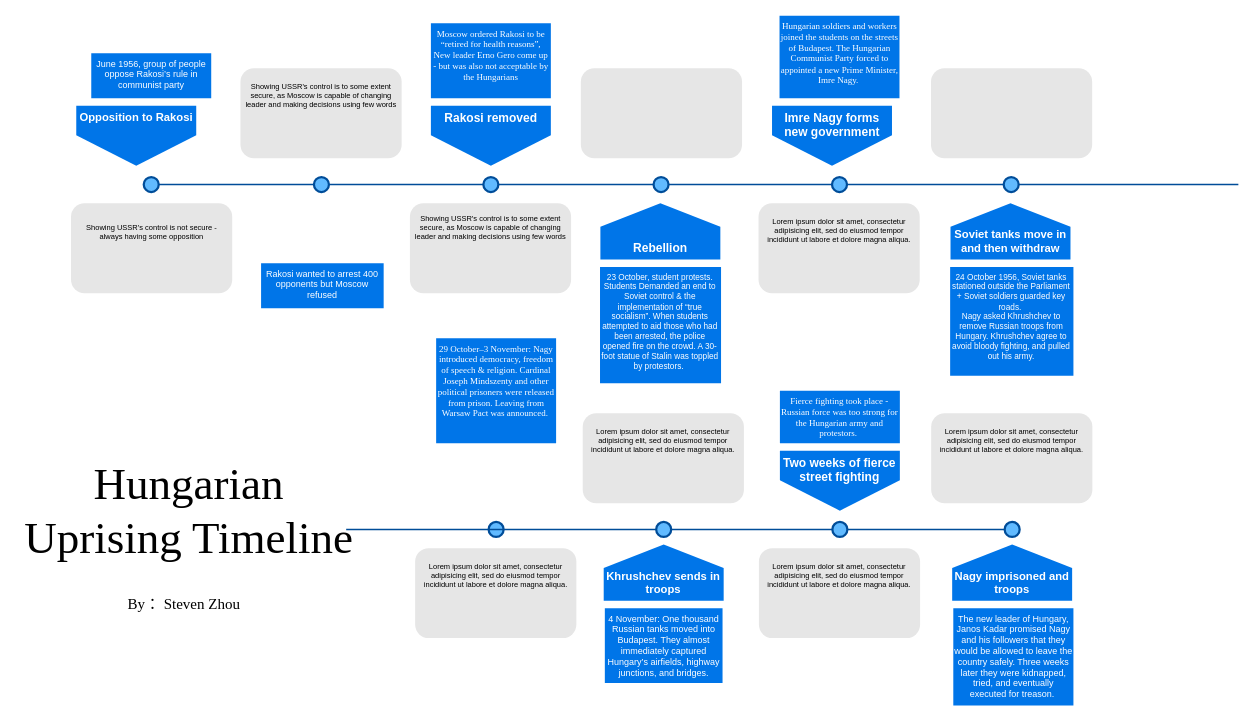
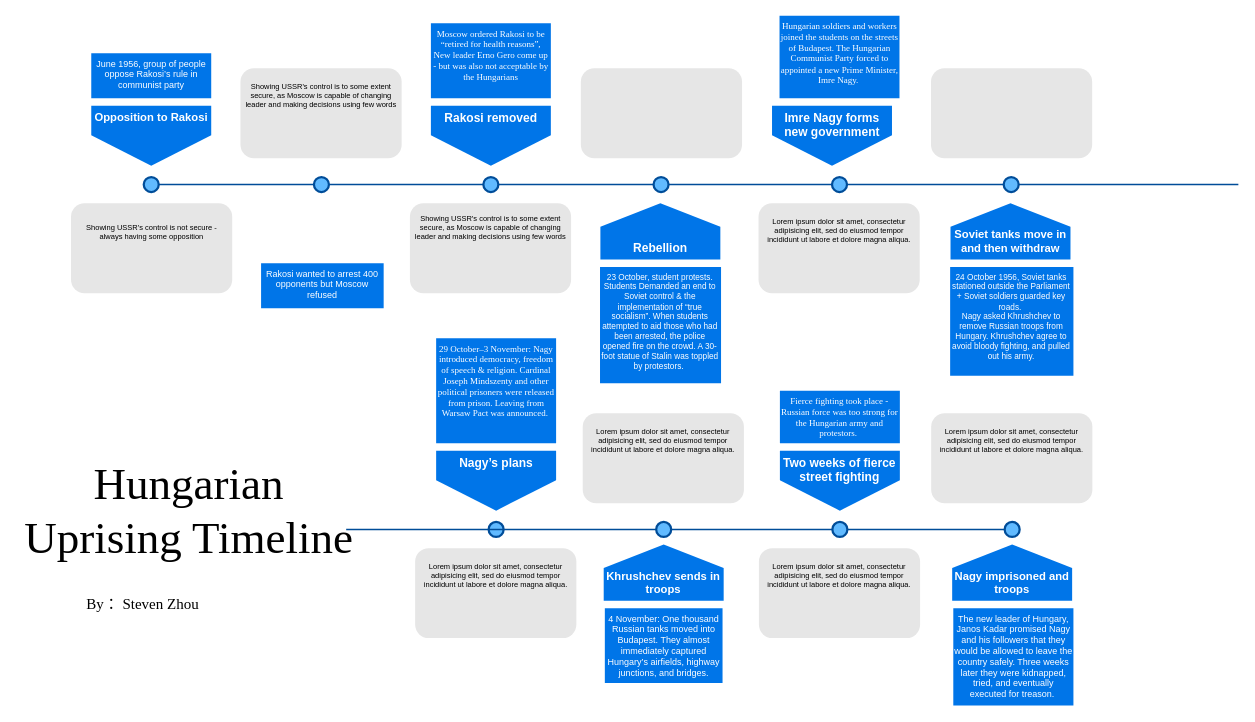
- <mxCell id="3" value="&lt;font style=&quot;font-size: 15px&quot;&gt;&lt;b&gt;Opposition to Rakosi&lt;/b&gt;&lt;/font&gt;" style="shape=offPageConnector;whiteSpace=wrap;html=1;fillColor=#0075E8;fontSize=15;fontColor=#FFFFFF;size=0.509;verticalAlign=top;strokeColor=none;" parent="1" vertex="1"><mxGeometry x="100.77" y="140.62" width="160" height="80" as="geometry" /></mxCell>
+ <mxCell id="3" value="&lt;font style=&quot;font-size: 15px&quot;&gt;&lt;b&gt;Opposition to Rakosi&lt;/b&gt;&lt;/font&gt;" style="shape=offPageConnector;whiteSpace=wrap;html=1;fillColor=#0075E8;fontSize=15;fontColor=#FFFFFF;size=0.509;verticalAlign=top;strokeColor=none;" parent="1" vertex="1"><mxGeometry x="120.77" y="140.62" width="160" height="80" as="geometry" /></mxCell>
+ <mxCell id="30" value="&lt;span style=&quot;font-size: 16px&quot;&gt;&lt;b&gt;Nagy’s plans&lt;/b&gt;&lt;/span&gt;" style="shape=offPageConnector;whiteSpace=wrap;html=1;fillColor=#0075E8;fontSize=15;fontColor=#FFFFFF;size=0.509;verticalAlign=top;strokeColor=none;" vertex="1" parent="1"><mxGeometry x="580.77" y="600.62" width="160" height="80" as="geometry" /></mxCell>
- <mxCell id="13" value="&lt;font style=&quot;font-size: 20px&quot;&gt;By： Steven Zhou&lt;/font&gt;" style="text;html=1;strokeColor=none;fillColor=none;align=center;verticalAlign=middle;whiteSpace=wrap;rounded=0;fontFamily=Georgia;fontSize=60;" vertex="1" parent="1"><mxGeometry x="150.77" y="780.62" width="187" height="20" as="geometry" /></mxCell>
+ <mxCell id="13" value="&lt;font style=&quot;font-size: 20px&quot;&gt;By： Steven Zhou&lt;/font&gt;" style="text;html=1;strokeColor=none;fillColor=none;align=center;verticalAlign=middle;whiteSpace=wrap;rounded=0;fontFamily=Georgia;fontSize=60;" vertex="1" parent="1"><mxGeometry x="95.77" y="780.62" width="187" height="20" as="geometry" /></mxCell>
